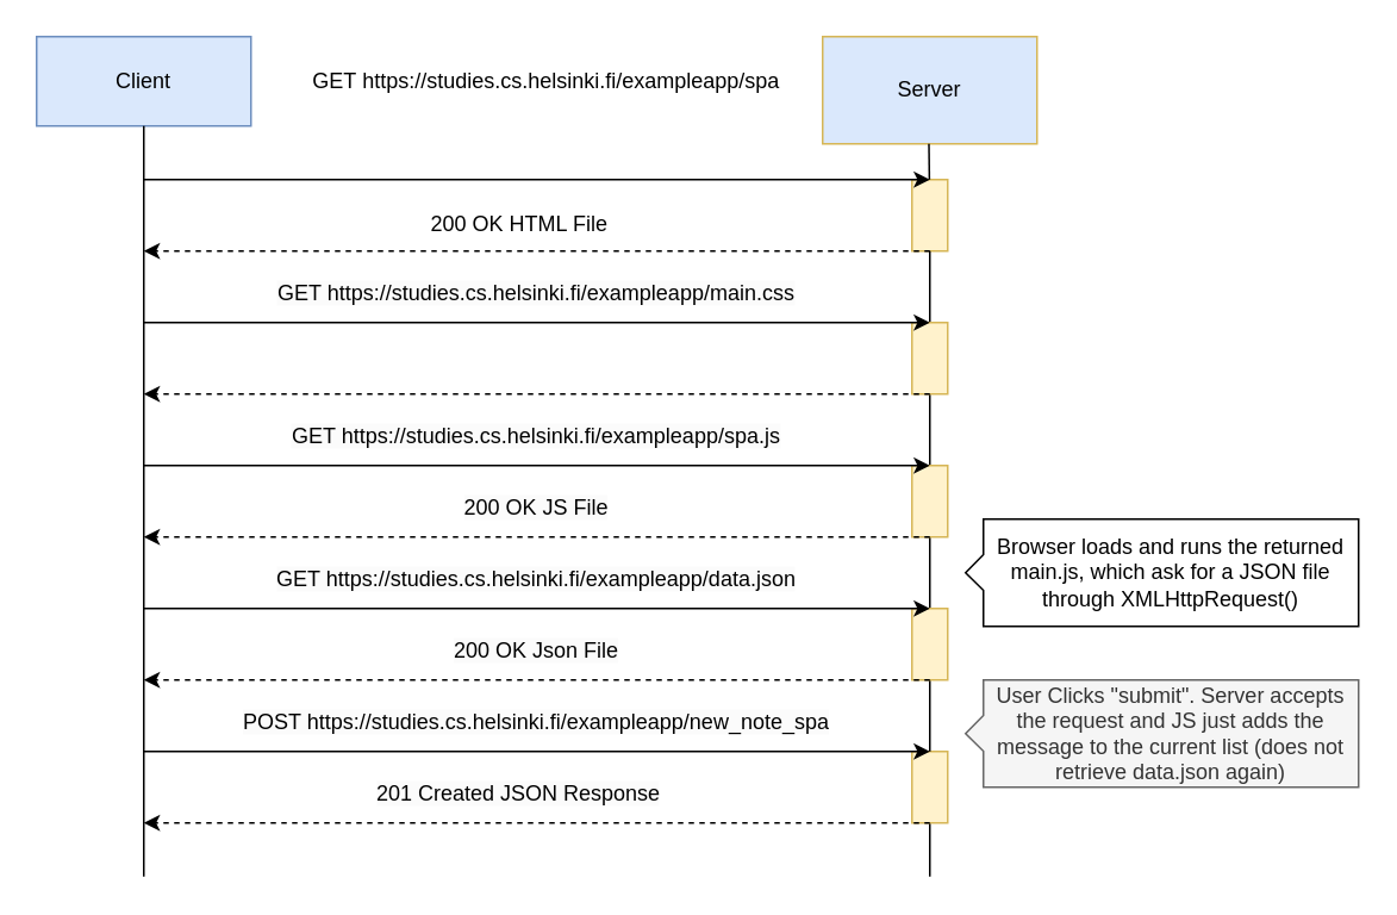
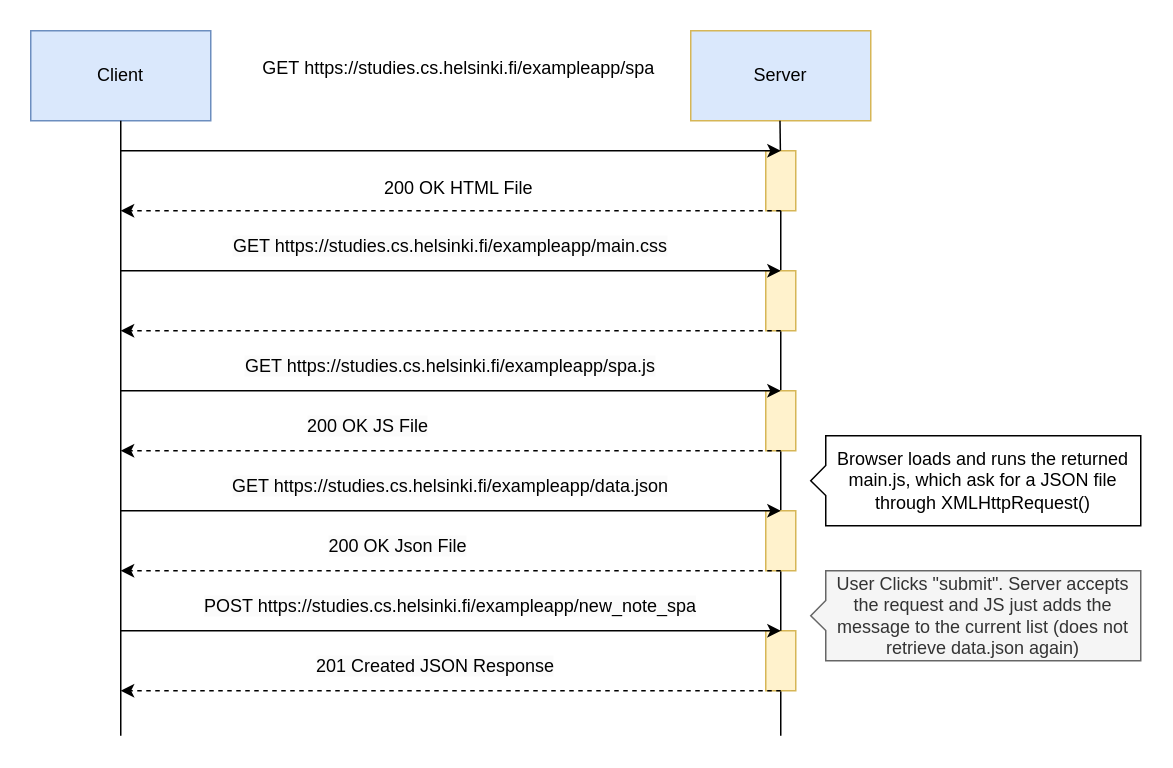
- <mxCell id="5" value="Client" style="rounded=0;whiteSpace=wrap;html=1;fillColor=#dae8fc;strokeColor=#6c8ebf;" parent="1" vertex="1"><mxGeometry x="20" y="20" width="120" height="50" as="geometry" /></mxCell>
+ <mxCell id="5" value="Client" style="rounded=0;whiteSpace=wrap;html=1;fillColor=#dae8fc;strokeColor=#6c8ebf;" parent="1" vertex="1"><mxGeometry x="20" y="20" width="120" height="60" as="geometry" /></mxCell>
- <mxCell id="13" value="200 OK HTML File" style="text;html=1;align=center;verticalAlign=middle;resizable=0;points=[];autosize=1;strokeColor=none;fillColor=none;" parent="1" vertex="1"><mxGeometry x="230" y="110" width="120" height="30" as="geometry" /></mxCell>
+ <mxCell id="13" value="200 OK HTML File" style="text;html=1;align=center;verticalAlign=middle;resizable=0;points=[];autosize=1;strokeColor=none;fillColor=none;" parent="1" vertex="1"><mxGeometry x="245" y="110" width="120" height="30" as="geometry" /></mxCell>
- <mxCell id="22" value="&lt;span style=&quot;color: rgb(0, 0, 0); font-family: Helvetica; font-size: 12px; font-style: normal; font-variant-ligatures: normal; font-variant-caps: normal; font-weight: 400; letter-spacing: normal; orphans: 2; text-indent: 0px; text-transform: none; widows: 2; word-spacing: 0px; -webkit-text-stroke-width: 0px; background-color: rgb(251, 251, 251); text-decoration-thickness: initial; text-decoration-style: initial; text-decoration-color: initial; float: none; display: inline !important;&quot;&gt;200 OK JS File&lt;/span&gt;" style="text;whiteSpace=wrap;html=1;align=center;" parent="1" vertex="1"><mxGeometry x="100" y="270" width="400" height="30" as="geometry" /></mxCell>
+ <mxCell id="22" value="&lt;span style=&quot;color: rgb(0, 0, 0); font-family: Helvetica; font-size: 12px; font-style: normal; font-variant-ligatures: normal; font-variant-caps: normal; font-weight: 400; letter-spacing: normal; orphans: 2; text-indent: 0px; text-transform: none; widows: 2; word-spacing: 0px; -webkit-text-stroke-width: 0px; background-color: rgb(251, 251, 251); text-decoration-thickness: initial; text-decoration-style: initial; text-decoration-color: initial; float: none; display: inline !important;&quot;&gt;200 OK JS File&lt;/span&gt;" style="text;whiteSpace=wrap;html=1;align=center;" parent="1" vertex="1"><mxGeometry x="45" y="270" width="400" height="30" as="geometry" /></mxCell>
- <mxCell id="27" value="&lt;span style=&quot;color: rgb(0, 0, 0); font-family: Helvetica; font-size: 12px; font-style: normal; font-variant-ligatures: normal; font-variant-caps: normal; font-weight: 400; letter-spacing: normal; orphans: 2; text-indent: 0px; text-transform: none; widows: 2; word-spacing: 0px; -webkit-text-stroke-width: 0px; background-color: rgb(251, 251, 251); text-decoration-thickness: initial; text-decoration-style: initial; text-decoration-color: initial; float: none; display: inline !important;&quot;&gt;200 OK Json File&lt;/span&gt;" style="text;whiteSpace=wrap;html=1;align=center;" parent="1" vertex="1"><mxGeometry x="100" y="350" width="400" height="30" as="geometry" /></mxCell>
+ <mxCell id="27" value="&lt;span style=&quot;color: rgb(0, 0, 0); font-family: Helvetica; font-size: 12px; font-style: normal; font-variant-ligatures: normal; font-variant-caps: normal; font-weight: 400; letter-spacing: normal; orphans: 2; text-indent: 0px; text-transform: none; widows: 2; word-spacing: 0px; -webkit-text-stroke-width: 0px; background-color: rgb(251, 251, 251); text-decoration-thickness: initial; text-decoration-style: initial; text-decoration-color: initial; float: none; display: inline !important;&quot;&gt;200 OK Json File&lt;/span&gt;" style="text;whiteSpace=wrap;html=1;align=center;" parent="1" vertex="1"><mxGeometry x="65" y="350" width="400" height="30" as="geometry" /></mxCell>
